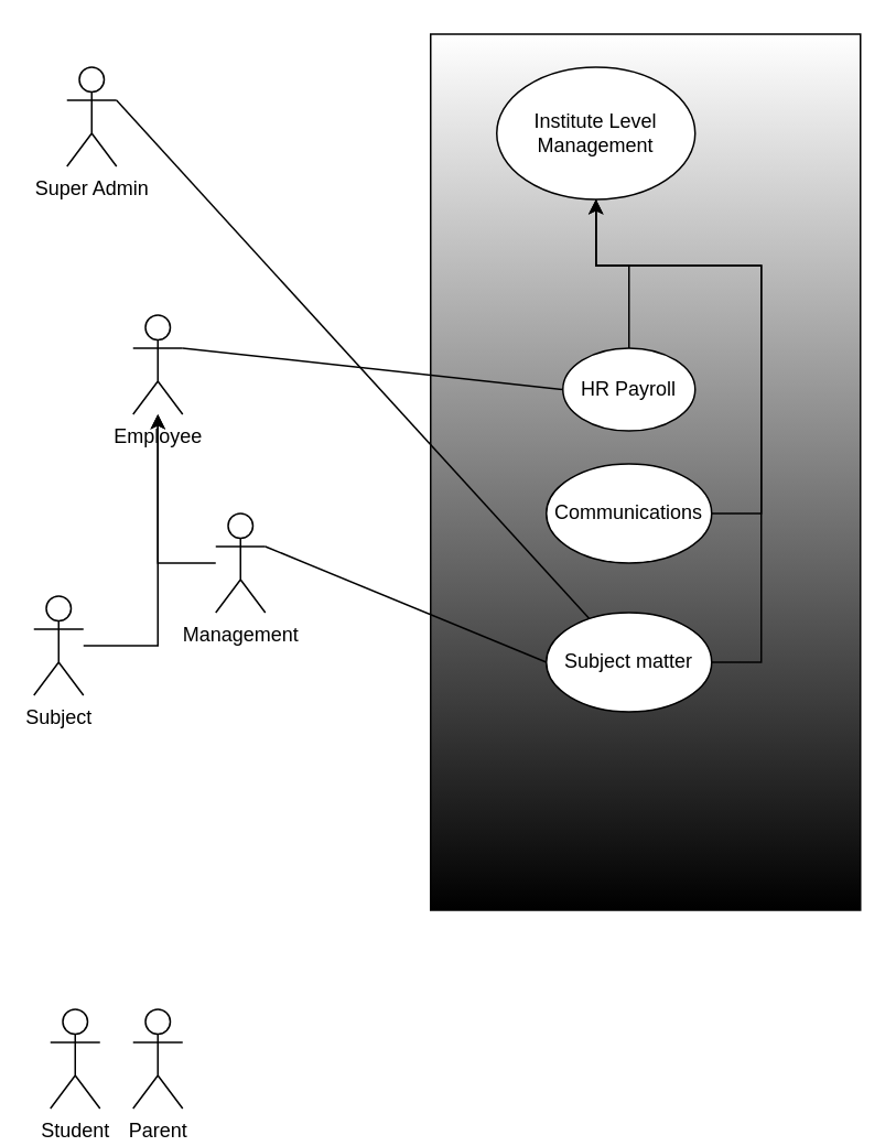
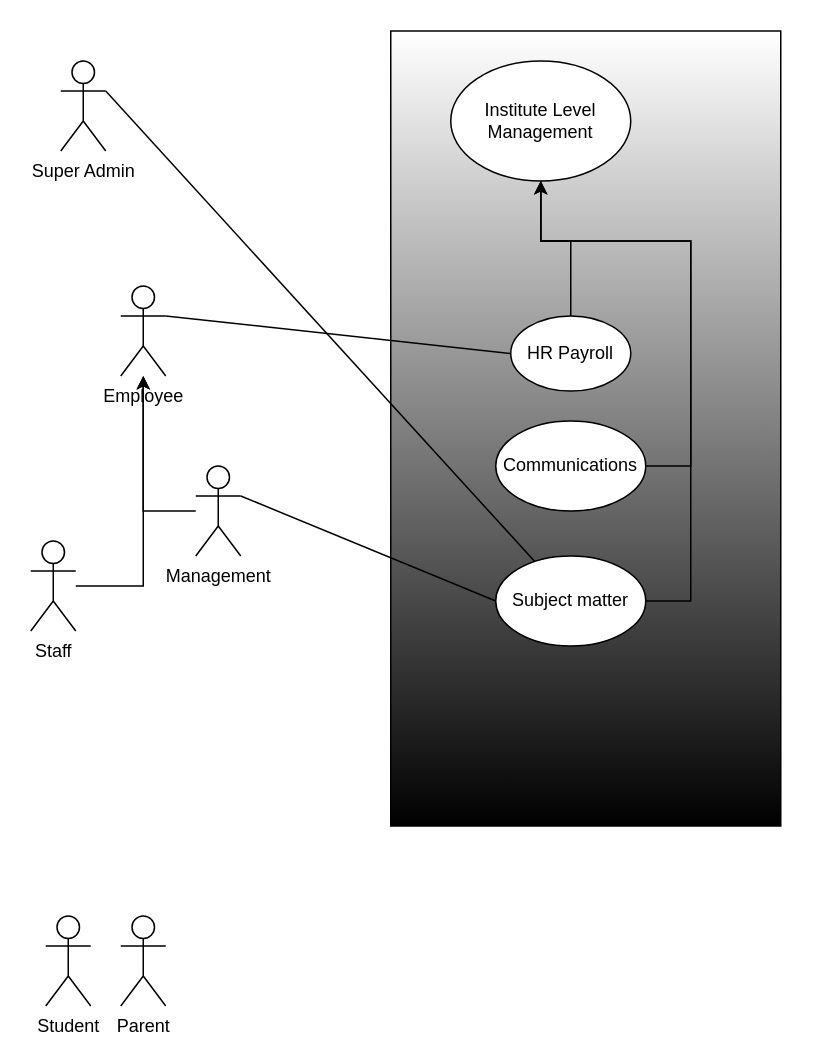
- <mxCell id="11" value="Subject" style="shape=umlActor;verticalLabelPosition=bottom;verticalAlign=top;html=1;outlineConnect=0;" parent="1" vertex="1"><mxGeometry x="20" y="360" width="30" height="60" as="geometry" /></mxCell>
+ <mxCell id="11" value="Staff" style="shape=umlActor;verticalLabelPosition=bottom;verticalAlign=top;html=1;outlineConnect=0;" parent="1" vertex="1"><mxGeometry x="20" y="360" width="30" height="60" as="geometry" /></mxCell>
